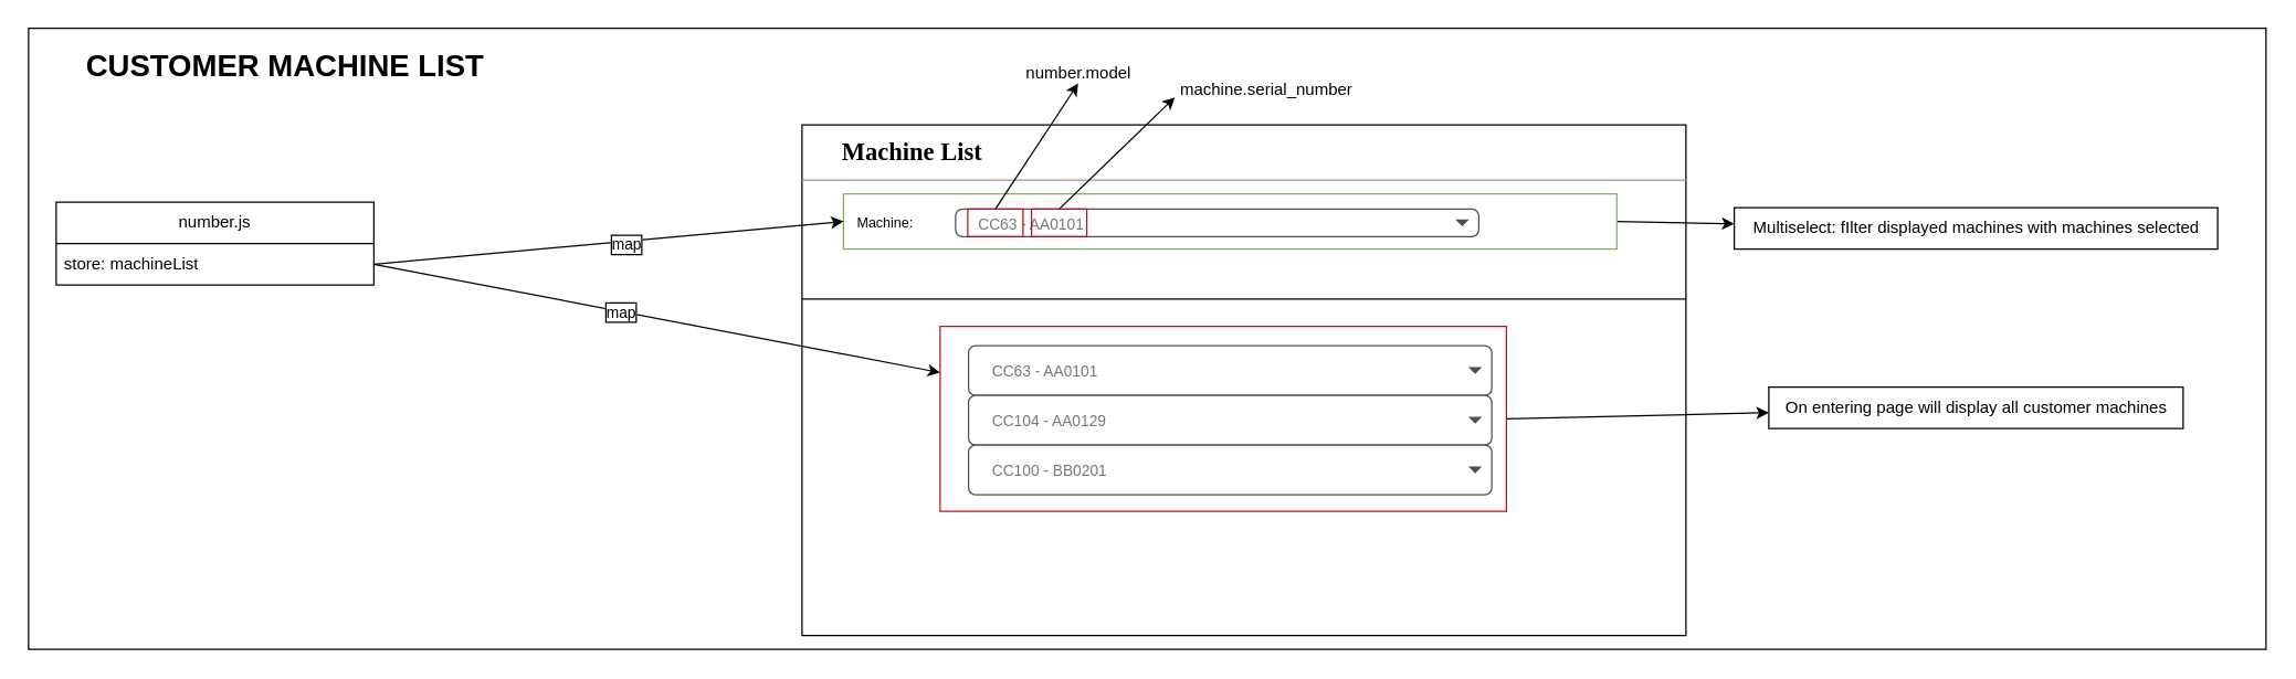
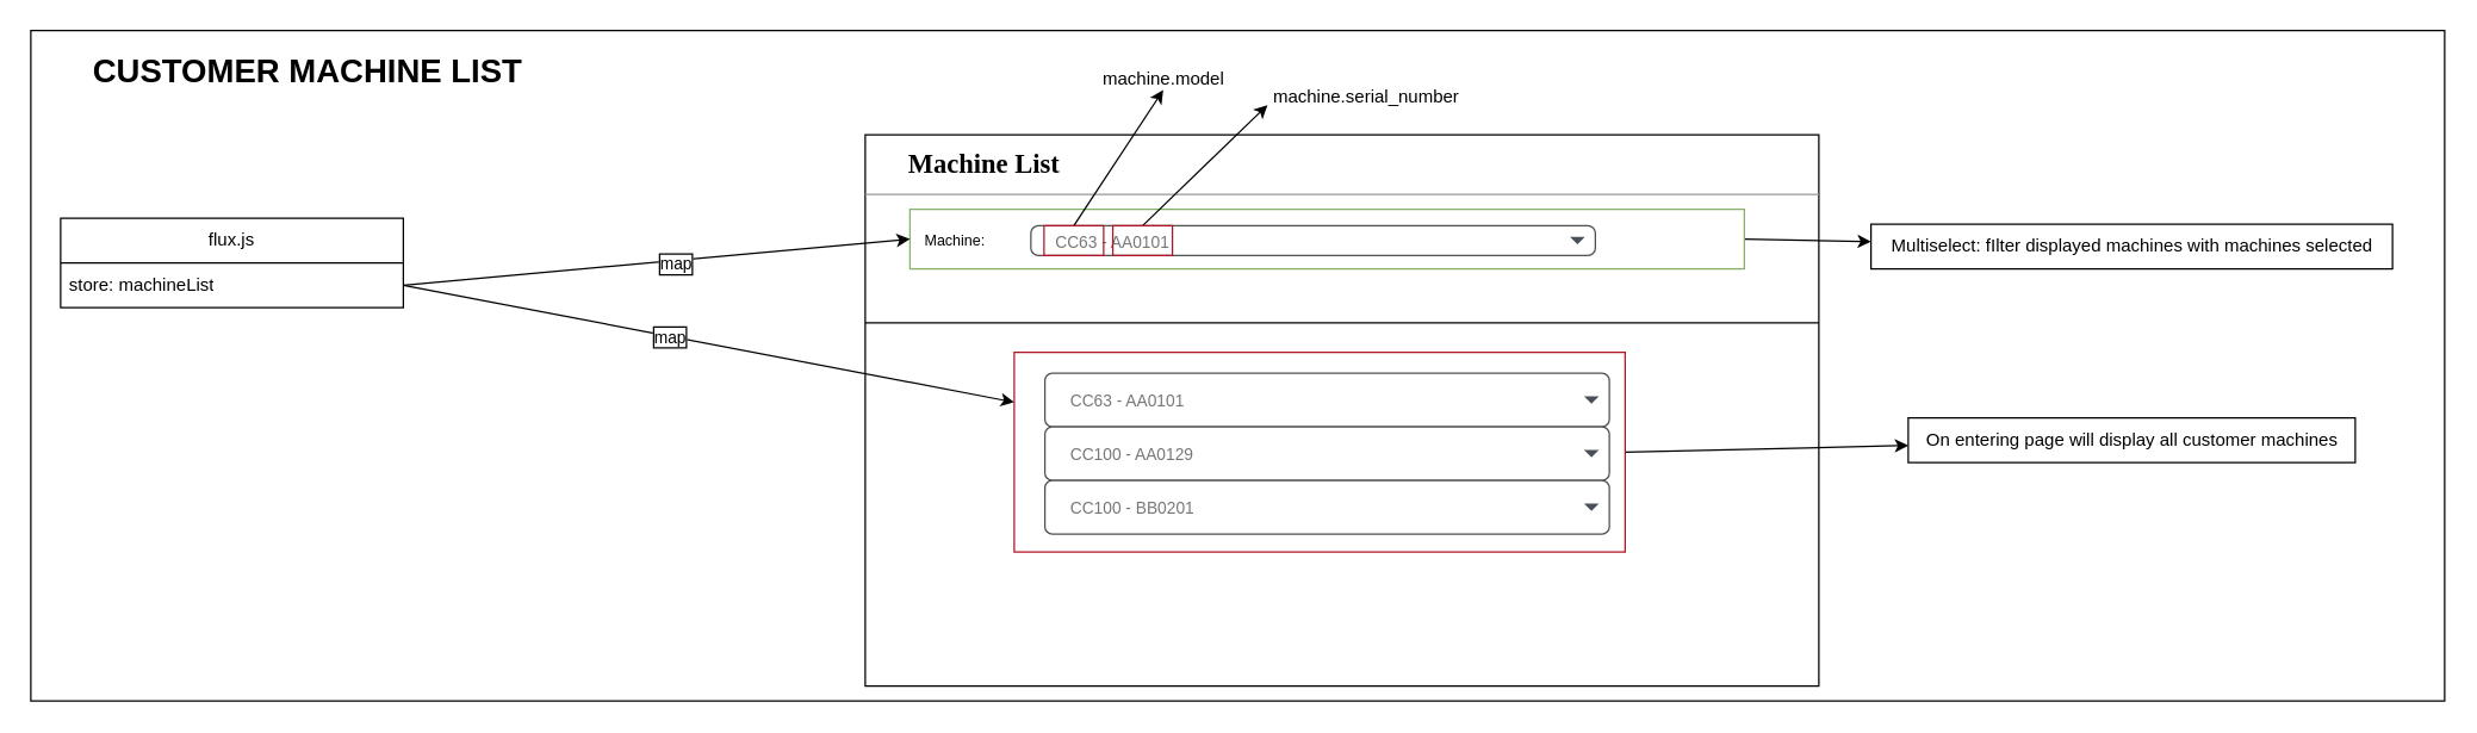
- <mxCell id="21" value="number.model" style="text;html=1;align=center;verticalAlign=middle;resizable=0;points=[];autosize=1;strokeColor=none;fillColor=none;" parent="1" vertex="1"><mxGeometry x="730" y="38" width="100" height="30" as="geometry" /></mxCell>
+ <mxCell id="21" value="machine.model" style="text;html=1;align=center;verticalAlign=middle;resizable=0;points=[];autosize=1;strokeColor=none;fillColor=none;" parent="1" vertex="1"><mxGeometry x="730" y="38" width="100" height="30" as="geometry" /></mxCell>
- <mxCell id="10" value="number.js" style="swimlane;fontStyle=0;childLayout=stackLayout;horizontal=1;startSize=30;horizontalStack=0;resizeParent=1;resizeParentMax=0;resizeLast=0;collapsible=1;marginBottom=0;whiteSpace=wrap;html=1;" parent="1" vertex="1"><mxGeometry x="40" y="146" width="230" height="60" as="geometry" /></mxCell>
+ <mxCell id="10" value="flux.js" style="swimlane;fontStyle=0;childLayout=stackLayout;horizontal=1;startSize=30;horizontalStack=0;resizeParent=1;resizeParentMax=0;resizeLast=0;collapsible=1;marginBottom=0;whiteSpace=wrap;html=1;" parent="1" vertex="1"><mxGeometry x="40" y="146" width="230" height="60" as="geometry" /></mxCell>
- <mxCell id="25" value="&lt;font style=&quot;font-size: 11px;&quot;&gt;CC104 - AA0129&lt;/font&gt;" style="html=1;shadow=0;dashed=0;shape=mxgraph.bootstrap.rrect;rSize=5;strokeColor=#505050;strokeWidth=1;fillColor=#ffffff;fontColor=#777777;whiteSpace=wrap;align=left;verticalAlign=middle;fontStyle=0;fontSize=14;spacingRight=0;spacing=17;" parent="1" vertex="1"><mxGeometry x="700.59" y="286" width="378.82" height="36" as="geometry" /></mxCell>
+ <mxCell id="25" value="&lt;font style=&quot;font-size: 11px;&quot;&gt;CC100 - AA0129&lt;/font&gt;" style="html=1;shadow=0;dashed=0;shape=mxgraph.bootstrap.rrect;rSize=5;strokeColor=#505050;strokeWidth=1;fillColor=#ffffff;fontColor=#777777;whiteSpace=wrap;align=left;verticalAlign=middle;fontStyle=0;fontSize=14;spacingRight=0;spacing=17;" parent="1" vertex="1"><mxGeometry x="700.59" y="286" width="378.82" height="36" as="geometry" /></mxCell>
